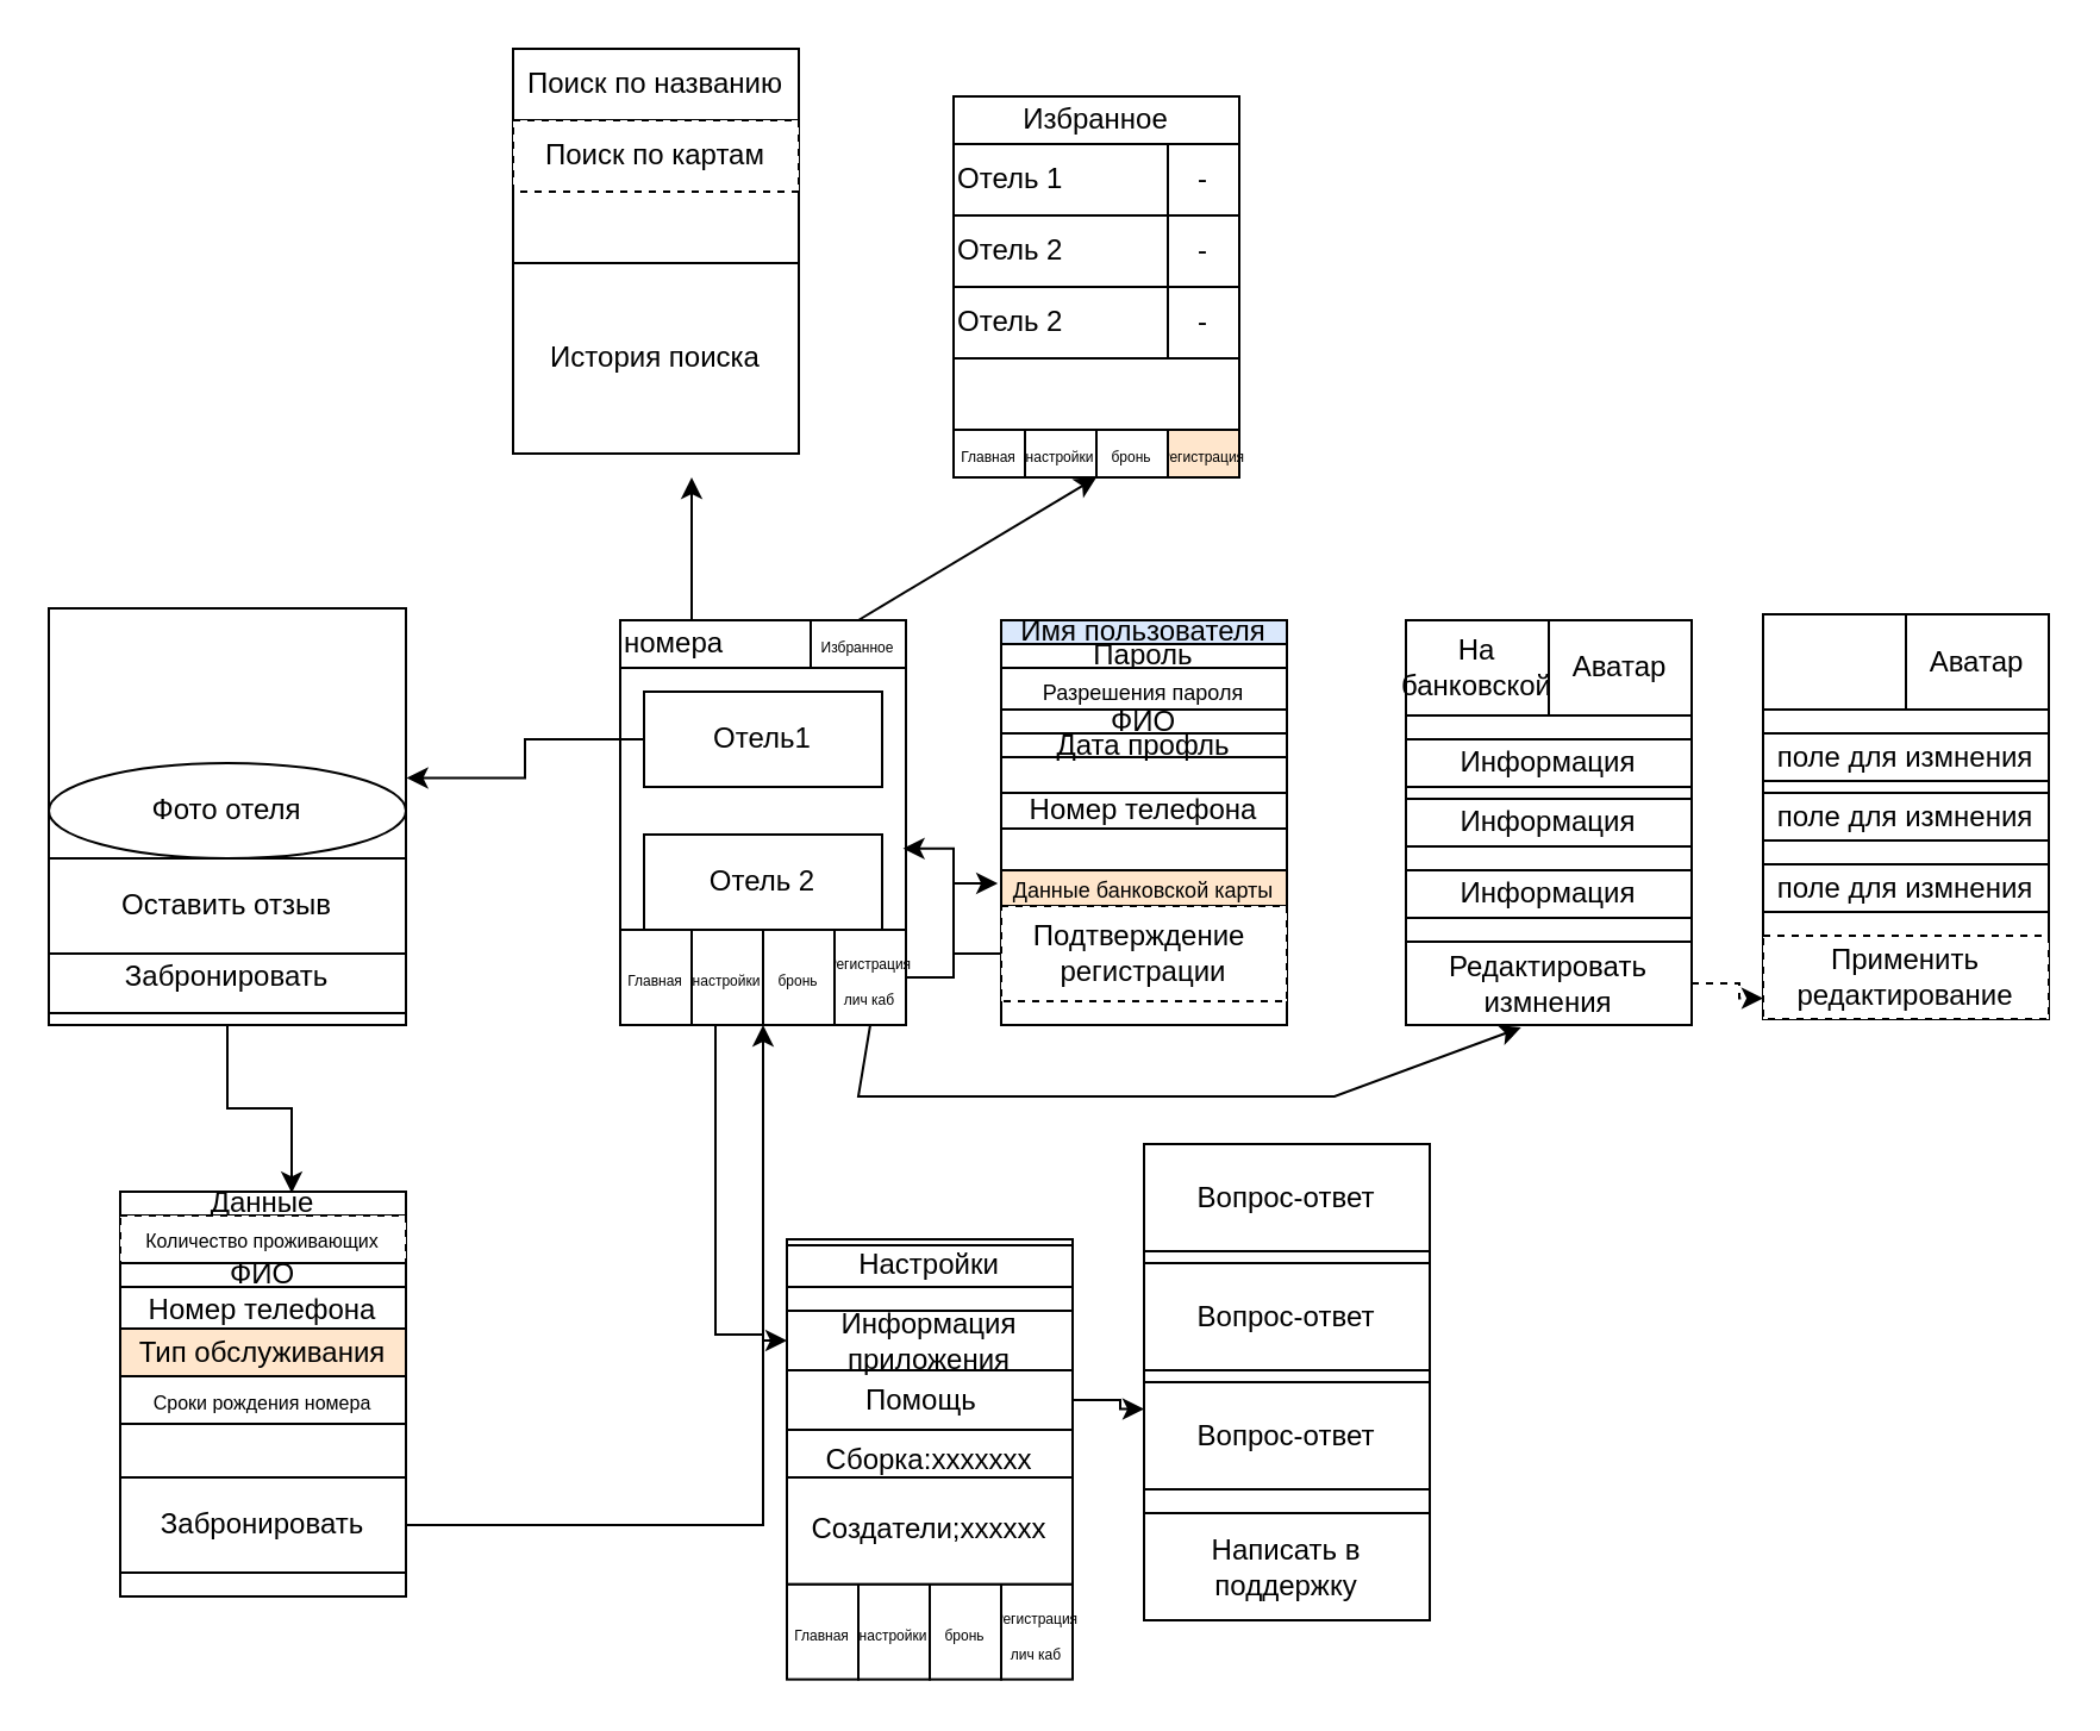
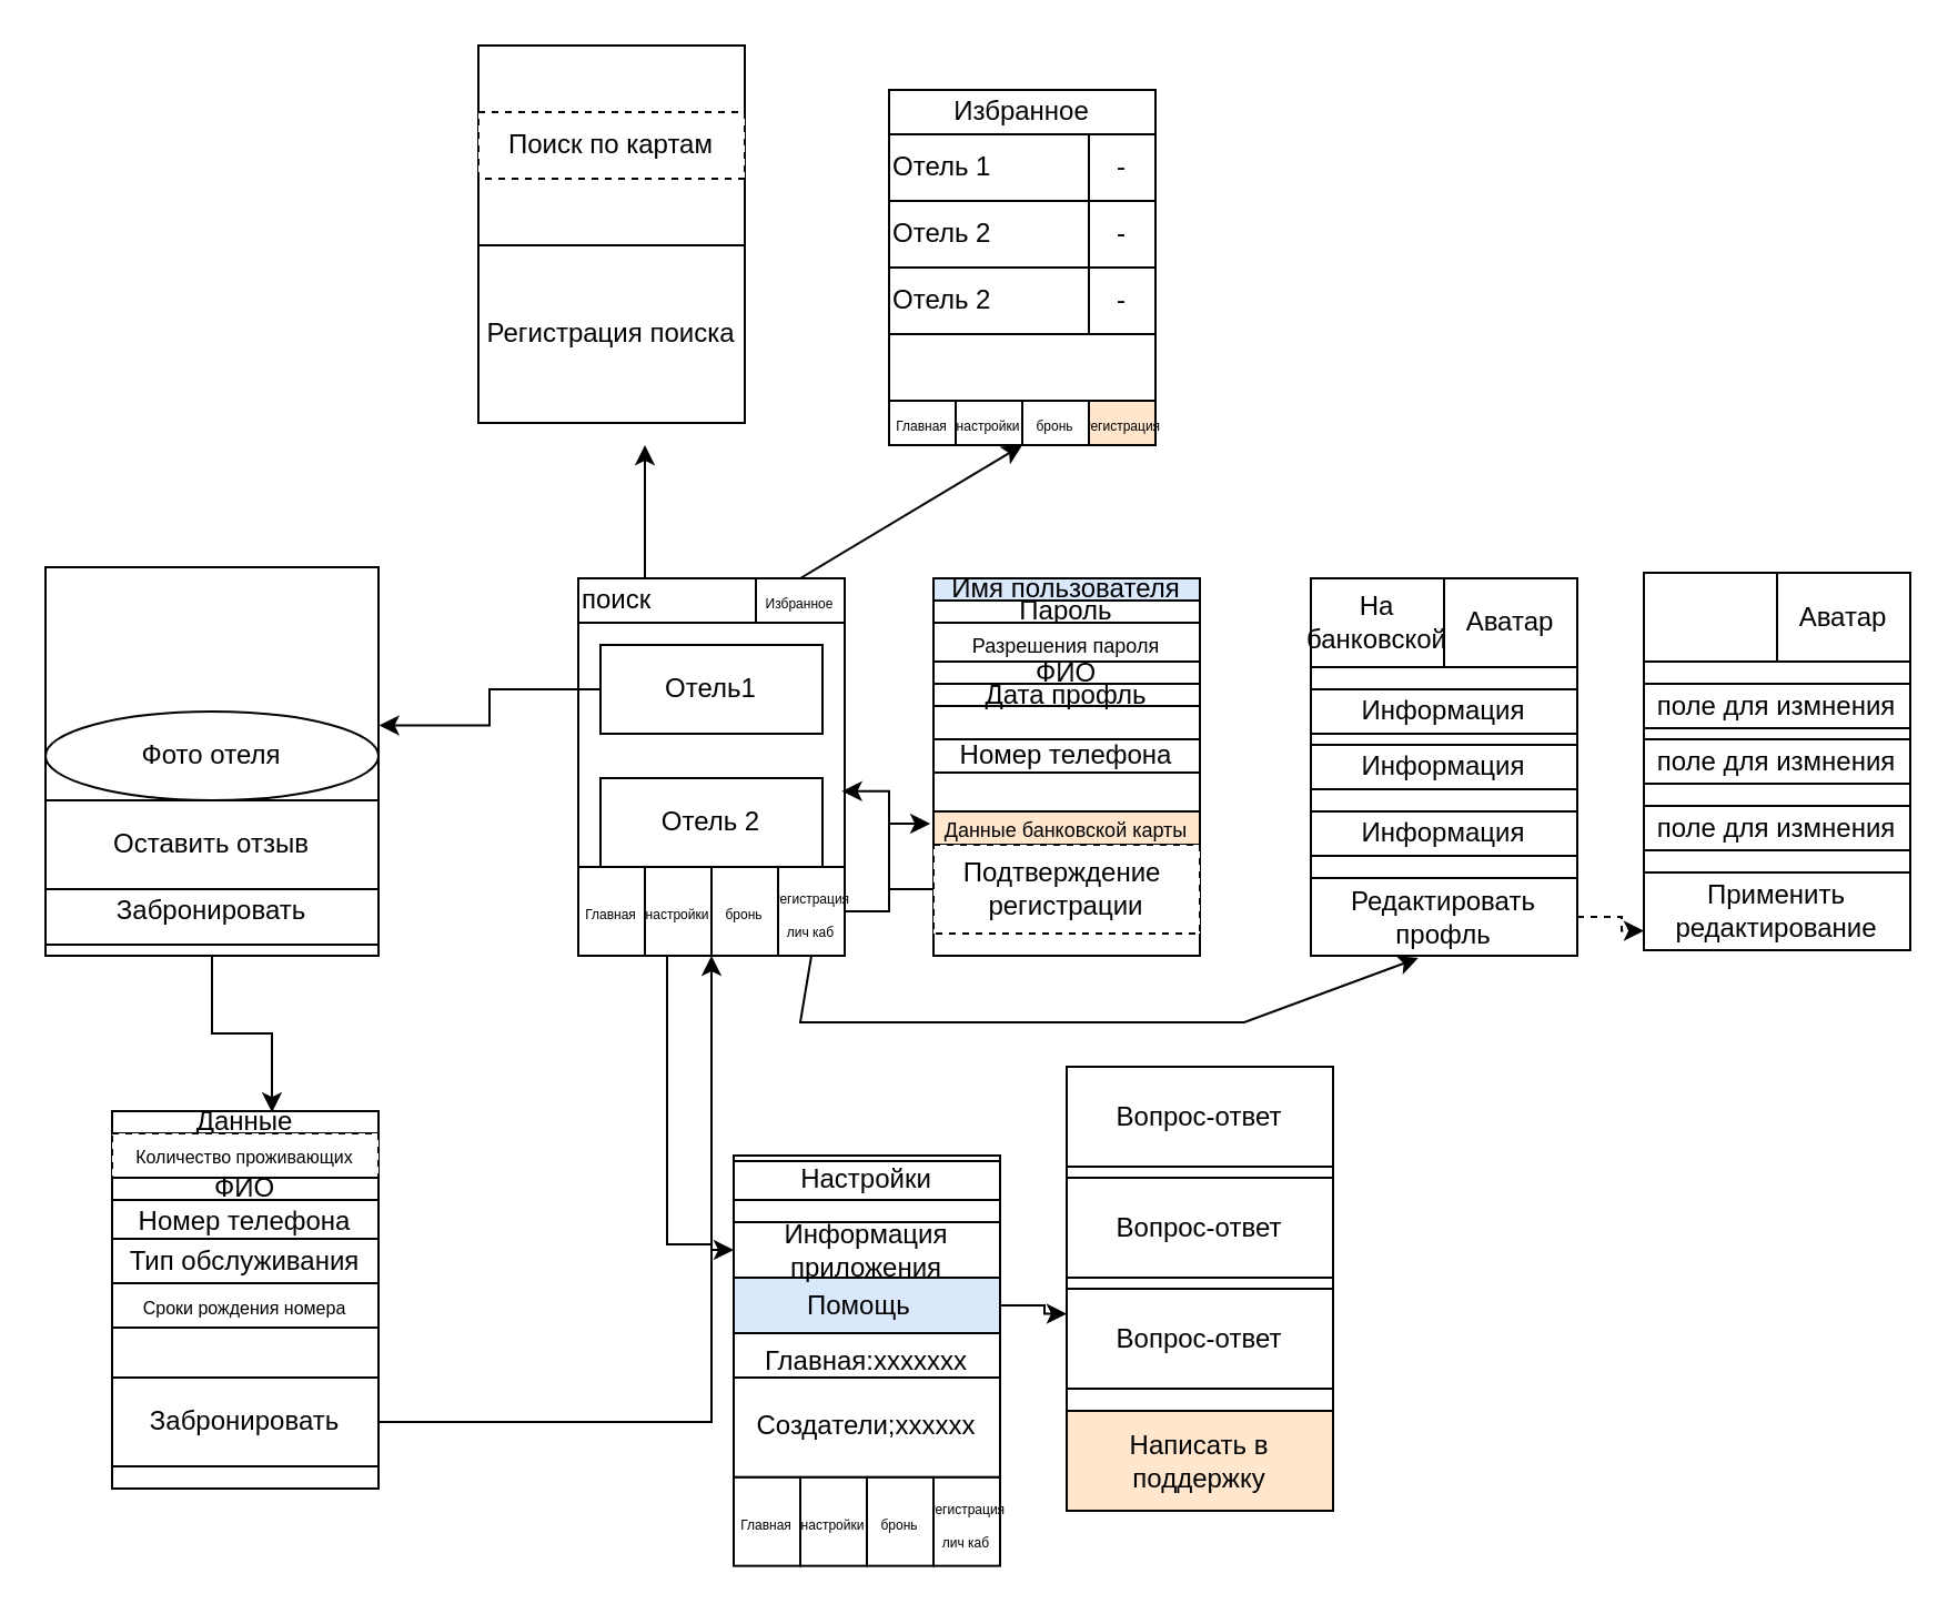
- <mxCell id="85" value="Поиск по названию" style="rounded=0;whiteSpace=wrap;html=1;" parent="1" vertex="1"><mxGeometry x="215" y="20" width="120" height="30" as="geometry" /></mxCell>
- <mxCell id="87" value="История поиска" style="rounded=0;whiteSpace=wrap;html=1;" parent="1" vertex="1"><mxGeometry x="215" y="110" width="120" height="80" as="geometry" /></mxCell>
+ <mxCell id="87" value="Регистрация поиска" style="rounded=0;whiteSpace=wrap;html=1;" parent="1" vertex="1"><mxGeometry x="215" y="110" width="120" height="80" as="geometry" /></mxCell>
- <mxCell id="8" value="номера" style="rounded=0;whiteSpace=wrap;html=1;align=left;" parent="1" vertex="1"><mxGeometry x="260" y="260" width="120" height="20" as="geometry" /></mxCell>
+ <mxCell id="8" value="поиск" style="rounded=0;whiteSpace=wrap;html=1;align=left;" parent="1" vertex="1"><mxGeometry x="260" y="260" width="120" height="20" as="geometry" /></mxCell>
- <mxCell id="82" value="Применить редактирование" style="rounded=0;whiteSpace=wrap;html=1;dashed=1;" parent="1" vertex="1"><mxGeometry x="740" y="392.5" width="120" height="35" as="geometry" /></mxCell>
+ <mxCell id="82" value="Применить редактирование" style="rounded=0;whiteSpace=wrap;html=1;" parent="1" vertex="1"><mxGeometry x="740" y="392.5" width="120" height="35" as="geometry" /></mxCell>
- <mxCell id="74" value="Редактировать измнения" style="rounded=0;whiteSpace=wrap;html=1;" parent="1" vertex="1"><mxGeometry x="590" y="395" width="120" height="35" as="geometry" /></mxCell>
+ <mxCell id="74" value="Редактировать профль" style="rounded=0;whiteSpace=wrap;html=1;" parent="1" vertex="1"><mxGeometry x="590" y="395" width="120" height="35" as="geometry" /></mxCell>
- <mxCell id="46" value="Тип обслуживания" style="rounded=0;whiteSpace=wrap;html=1;fillColor=#ffe6cc;" parent="1" vertex="1"><mxGeometry x="50" y="557.5" width="120" height="20" as="geometry" /></mxCell>
+ <mxCell id="46" value="Тип обслуживания" style="rounded=0;whiteSpace=wrap;html=1;" parent="1" vertex="1"><mxGeometry x="50" y="557.5" width="120" height="20" as="geometry" /></mxCell>
- <mxCell id="59" value="Помощь&amp;nbsp;&amp;nbsp;" style="rounded=0;whiteSpace=wrap;html=1;" parent="1" vertex="1"><mxGeometry x="330" y="575" width="120" height="25" as="geometry" /></mxCell>
+ <mxCell id="59" value="Помощь&amp;nbsp;&amp;nbsp;" style="rounded=0;whiteSpace=wrap;html=1;fillColor=#dae8fc;" parent="1" vertex="1"><mxGeometry x="330" y="575" width="120" height="25" as="geometry" /></mxCell>
- <mxCell id="56" value="Сборка:xxxxxxx" style="rounded=0;whiteSpace=wrap;html=1;" parent="1" vertex="1"><mxGeometry x="330" y="600" width="120" height="25" as="geometry" /></mxCell>
+ <mxCell id="56" value="Главная:xxxxxxx" style="rounded=0;whiteSpace=wrap;html=1;" parent="1" vertex="1"><mxGeometry x="330" y="600" width="120" height="25" as="geometry" /></mxCell>
- <mxCell id="66" value="Написать в поддержку" style="rounded=0;whiteSpace=wrap;html=1;" parent="1" vertex="1"><mxGeometry x="480" y="635" width="120" height="45" as="geometry" /></mxCell>
+ <mxCell id="66" value="Написать в поддержку" style="rounded=0;whiteSpace=wrap;html=1;fillColor=#ffe6cc;" parent="1" vertex="1"><mxGeometry x="480" y="635" width="120" height="45" as="geometry" /></mxCell>
